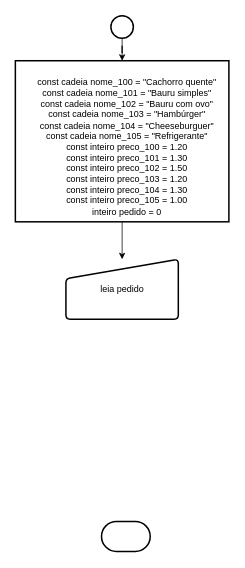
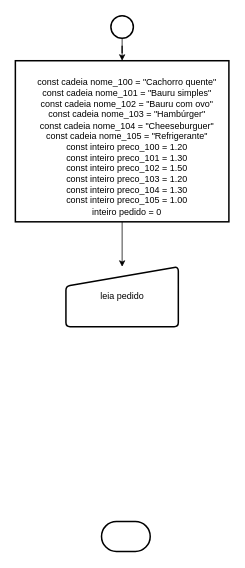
- <mxCell id="8" value="leia pedido" style="html=1;strokeWidth=2;shape=manualInput;whiteSpace=wrap;rounded=1;size=26;arcSize=11;" vertex="1" parent="1"><mxGeometry x="87.5" y="345" width="150" height="80" as="geometry" /></mxCell>
+ <mxCell id="8" value="leia pedido" style="html=1;strokeWidth=2;shape=manualInput;whiteSpace=wrap;rounded=1;size=26;arcSize=11;" vertex="1" parent="1"><mxGeometry x="87.5" y="355" width="150" height="80" as="geometry" /></mxCell>
